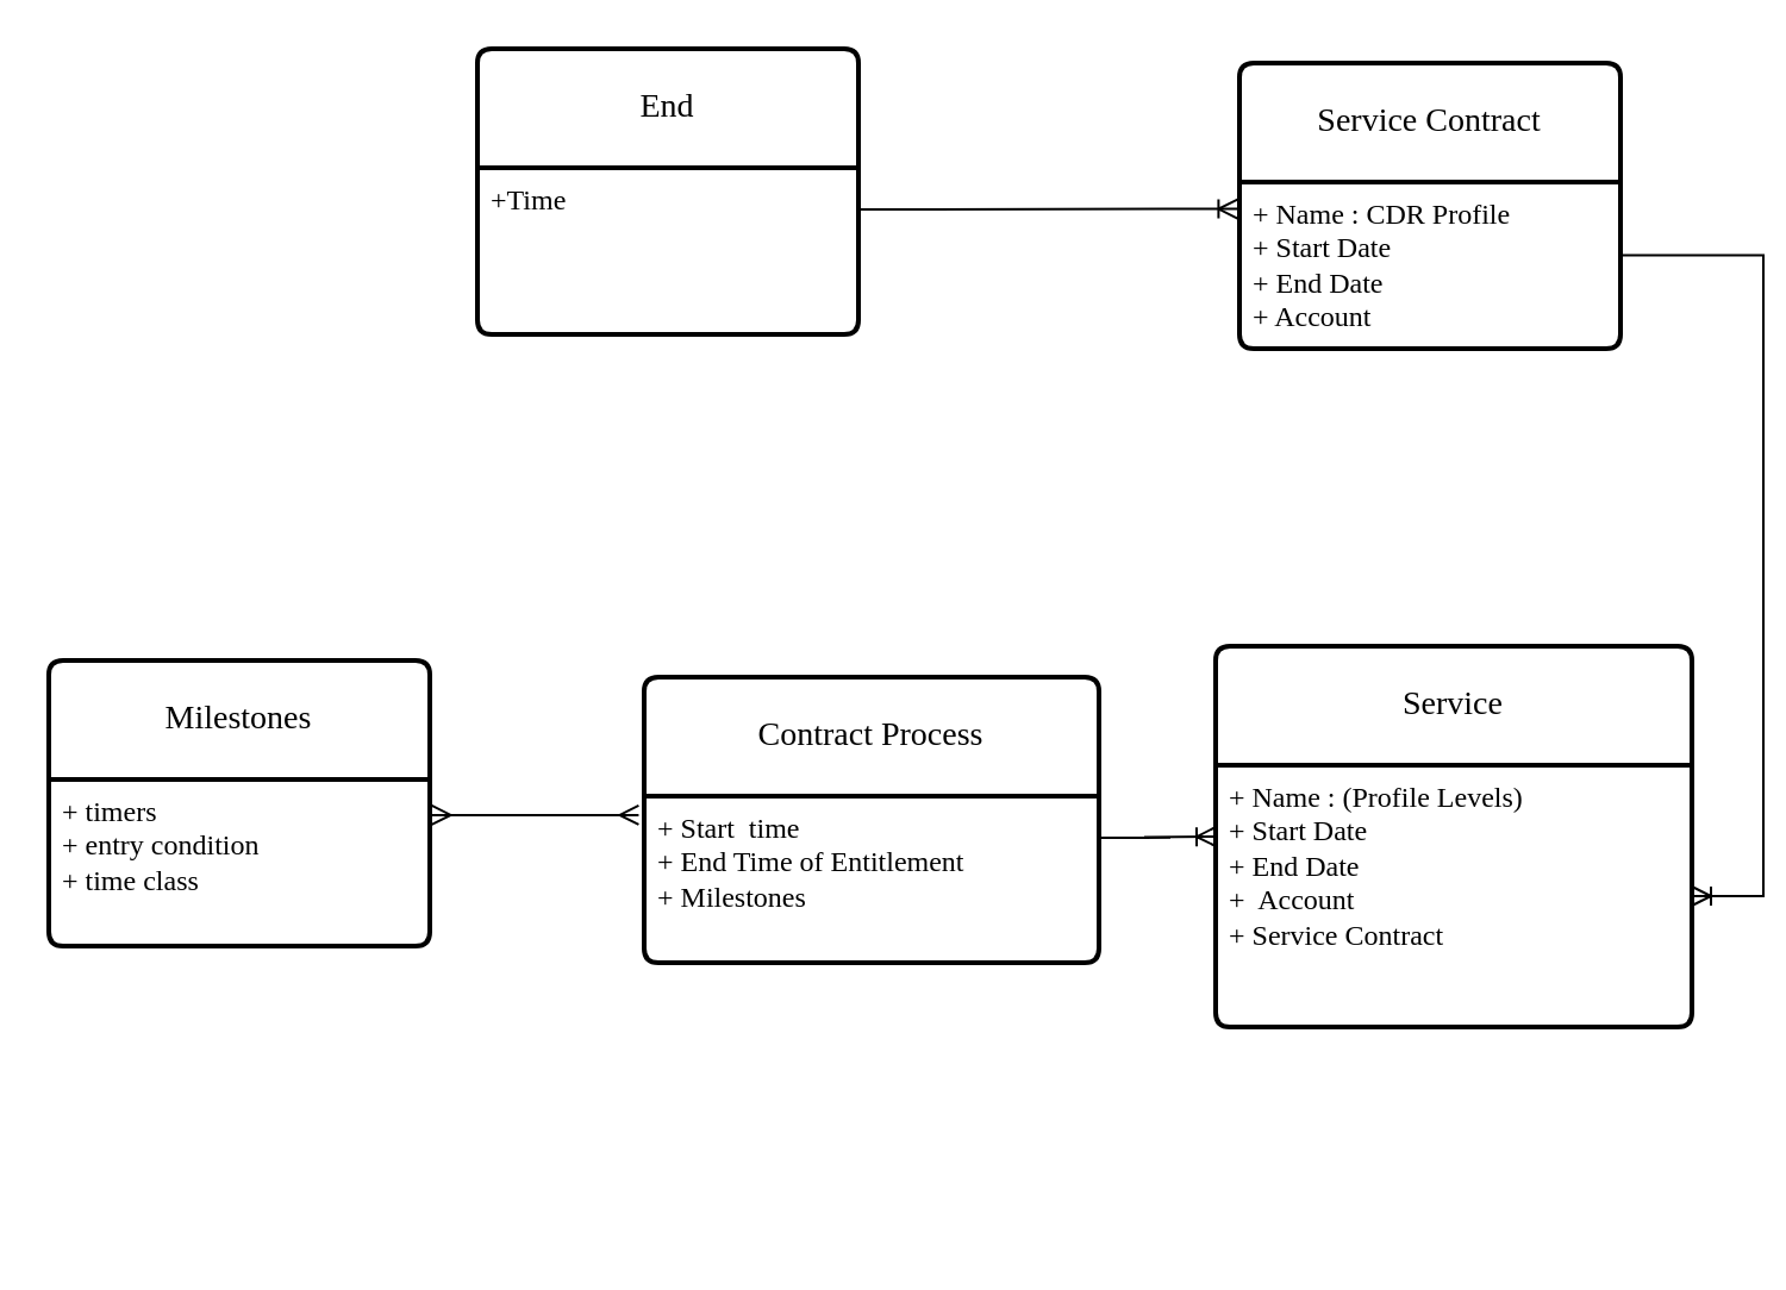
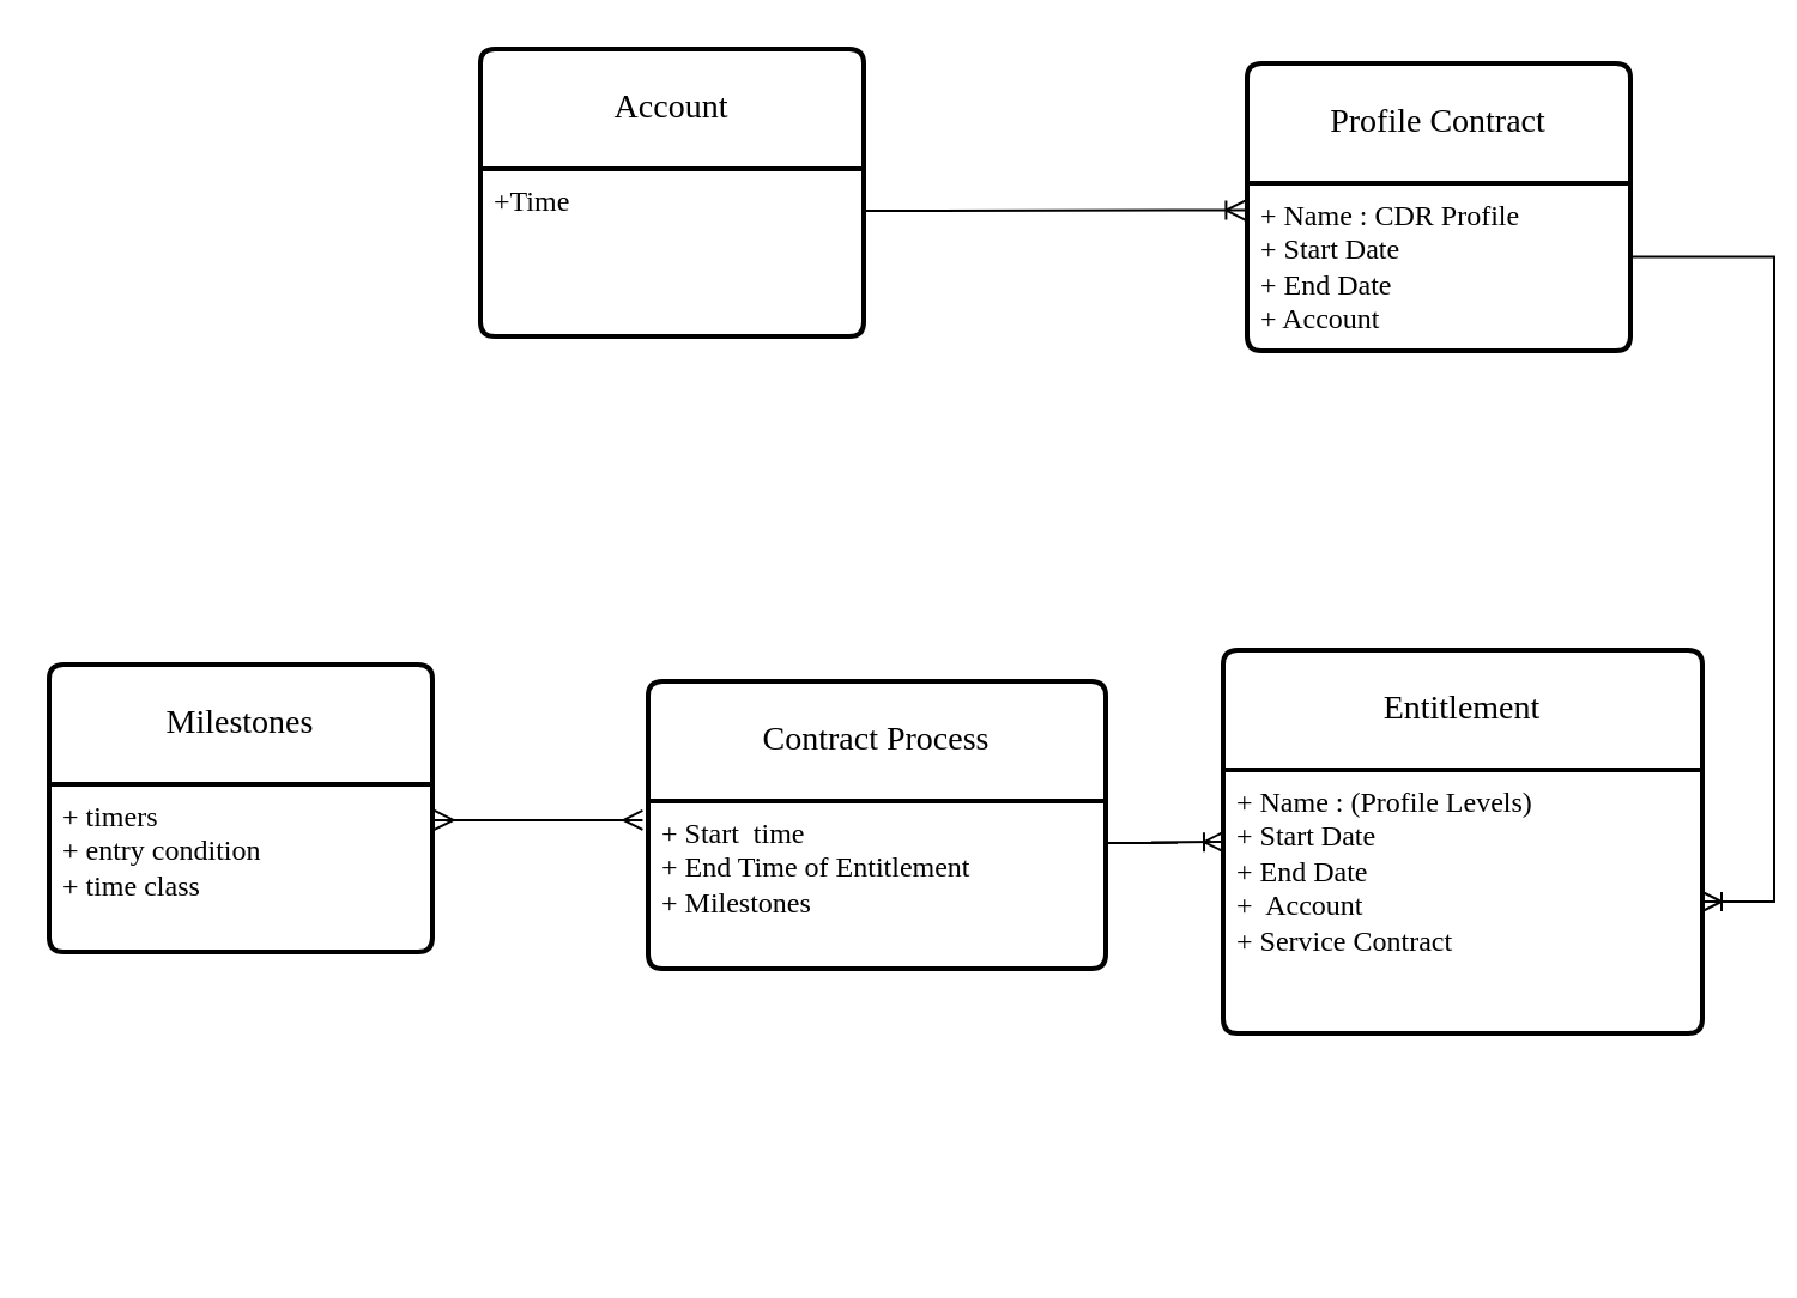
- <mxCell id="2" value="End" style="swimlane;childLayout=stackLayout;horizontal=1;startSize=50;horizontalStack=0;rounded=1;fontSize=14;fontStyle=0;strokeWidth=2;resizeParent=0;resizeLast=1;shadow=0;dashed=0;align=center;arcSize=4;whiteSpace=wrap;html=1;fontFamily=Verdana;" parent="1" vertex="1"><mxGeometry x="200" y="20" width="160" height="120" as="geometry" /></mxCell>
+ <mxCell id="2" value="Account" style="swimlane;childLayout=stackLayout;horizontal=1;startSize=50;horizontalStack=0;rounded=1;fontSize=14;fontStyle=0;strokeWidth=2;resizeParent=0;resizeLast=1;shadow=0;dashed=0;align=center;arcSize=4;whiteSpace=wrap;html=1;fontFamily=Verdana;" parent="1" vertex="1"><mxGeometry x="200" y="20" width="160" height="120" as="geometry" /></mxCell>
- <mxCell id="4" value="Service Contract" style="swimlane;childLayout=stackLayout;horizontal=1;startSize=50;horizontalStack=0;rounded=1;fontSize=14;fontStyle=0;strokeWidth=2;resizeParent=0;resizeLast=1;shadow=0;dashed=0;align=center;arcSize=4;whiteSpace=wrap;html=1;fontFamily=Verdana;" parent="1" vertex="1"><mxGeometry x="520" y="26" width="160" height="120" as="geometry" /></mxCell>
+ <mxCell id="4" value="Profile Contract" style="swimlane;childLayout=stackLayout;horizontal=1;startSize=50;horizontalStack=0;rounded=1;fontSize=14;fontStyle=0;strokeWidth=2;resizeParent=0;resizeLast=1;shadow=0;dashed=0;align=center;arcSize=4;whiteSpace=wrap;html=1;fontFamily=Verdana;" parent="1" vertex="1"><mxGeometry x="520" y="26" width="160" height="120" as="geometry" /></mxCell>
- <mxCell id="6" value="Service" style="swimlane;childLayout=stackLayout;horizontal=1;startSize=50;horizontalStack=0;rounded=1;fontSize=14;fontStyle=0;strokeWidth=2;resizeParent=0;resizeLast=1;shadow=0;dashed=0;align=center;arcSize=4;whiteSpace=wrap;html=1;fontFamily=Verdana;" parent="1" vertex="1"><mxGeometry x="510" y="271" width="200" height="160" as="geometry" /></mxCell>
+ <mxCell id="6" value="Entitlement" style="swimlane;childLayout=stackLayout;horizontal=1;startSize=50;horizontalStack=0;rounded=1;fontSize=14;fontStyle=0;strokeWidth=2;resizeParent=0;resizeLast=1;shadow=0;dashed=0;align=center;arcSize=4;whiteSpace=wrap;html=1;fontFamily=Verdana;" parent="1" vertex="1"><mxGeometry x="510" y="271" width="200" height="160" as="geometry" /></mxCell>
